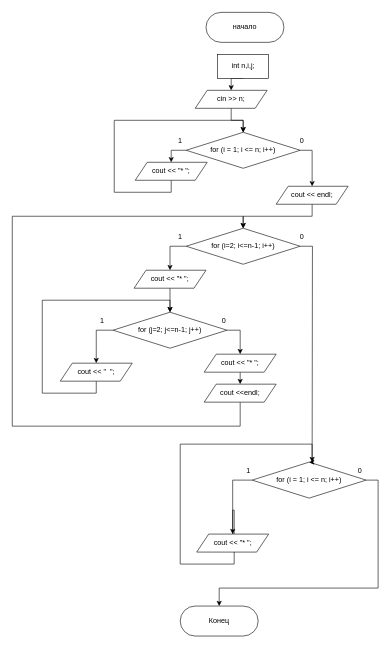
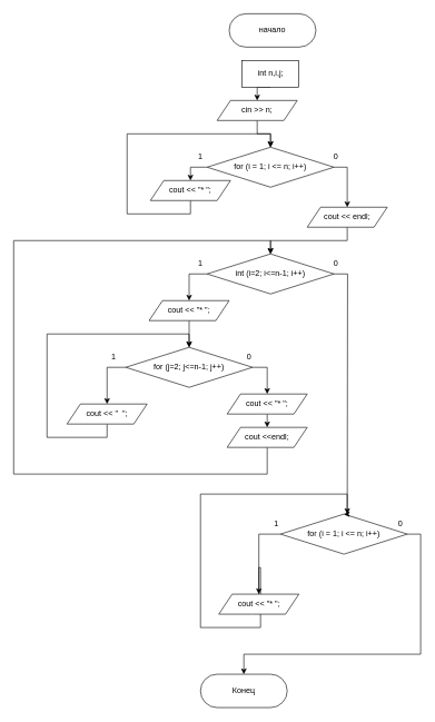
- <mxCell id="11" value="for (i=2; i&amp;lt;=n-1; i++)" style="rhombus;whiteSpace=wrap;html=1;rounded=1;arcSize=0;" vertex="1" parent="1"><mxGeometry x="310" y="380" width="190" height="60" as="geometry" /></mxCell>
+ <mxCell id="11" value="int (i=2; i&amp;lt;=n-1; i++)" style="rhombus;whiteSpace=wrap;html=1;rounded=1;arcSize=0;" vertex="1" parent="1"><mxGeometry x="310" y="380" width="190" height="60" as="geometry" /></mxCell>
